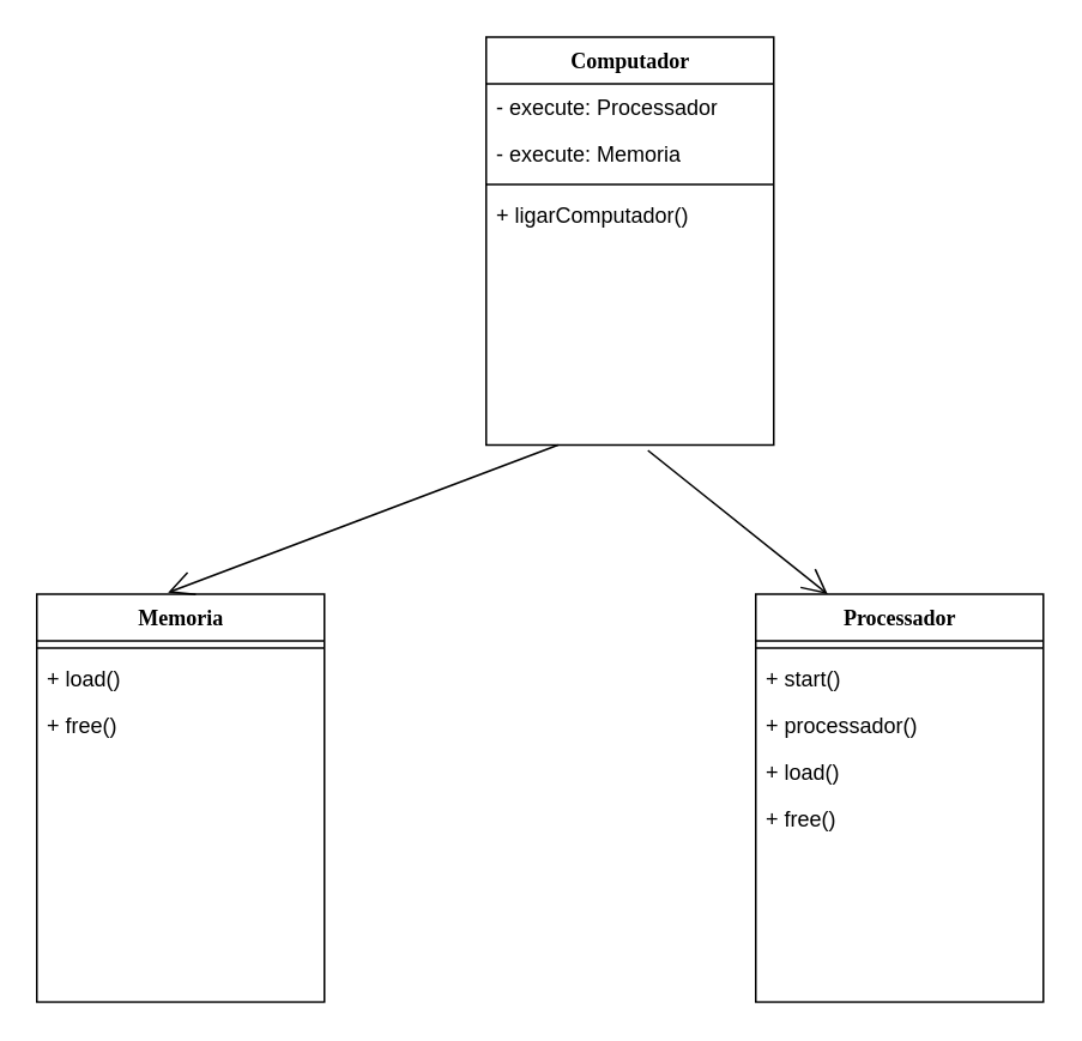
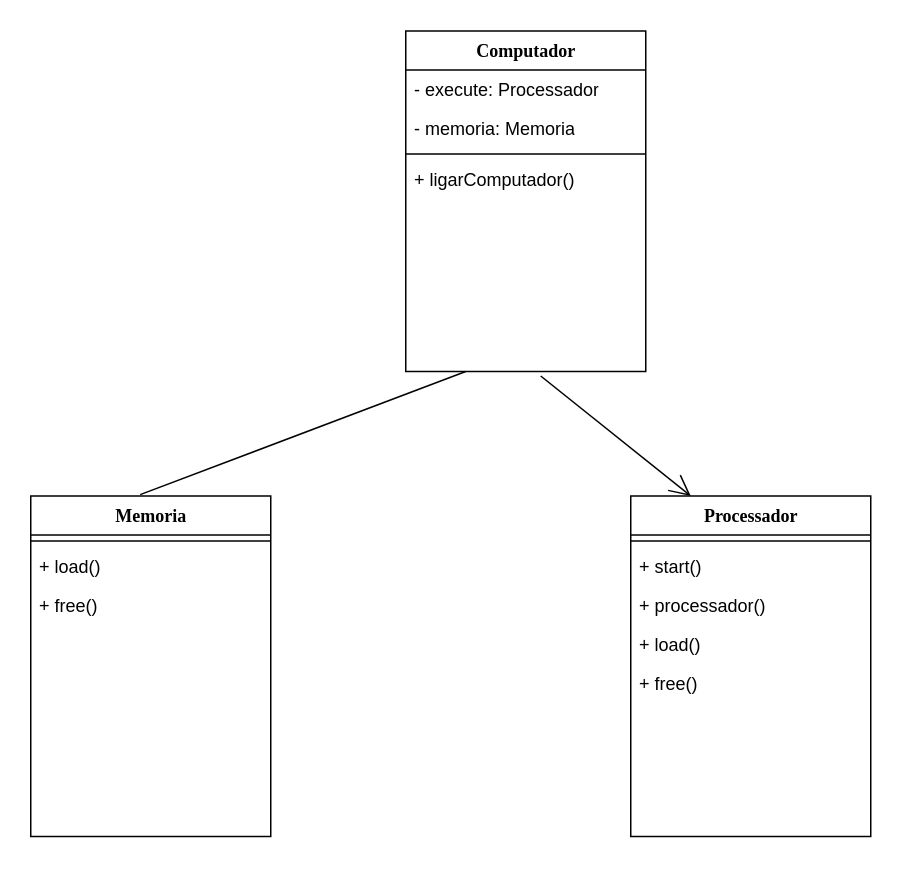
- <mxCell id="4" value="- execute: Memoria" style="text;html=1;strokeColor=none;fillColor=none;align=left;verticalAlign=top;spacingLeft=4;spacingRight=4;whiteSpace=wrap;overflow=hidden;rotatable=0;points=[[0,0.5],[1,0.5]];portConstraint=eastwest;" parent="2" vertex="1"><mxGeometry y="52" width="160" height="26" as="geometry" /></mxCell>
+ <mxCell id="4" value="- memoria: Memoria" style="text;html=1;strokeColor=none;fillColor=none;align=left;verticalAlign=top;spacingLeft=4;spacingRight=4;whiteSpace=wrap;overflow=hidden;rotatable=0;points=[[0,0.5],[1,0.5]];portConstraint=eastwest;" parent="2" vertex="1"><mxGeometry y="52" width="160" height="26" as="geometry" /></mxCell>
- <mxCell id="17" value="" style="endArrow=open;endFill=1;endSize=12;html=1;exitX=0.25;exitY=1;exitDx=0;exitDy=0;entryX=0.456;entryY=-0.004;entryDx=0;entryDy=0;entryPerimeter=0;" edge="1" parent="1" source="2" target="7"><mxGeometry width="160" relative="1" as="geometry"><mxPoint x="200" y="300" as="sourcePoint" /><mxPoint x="360" y="300" as="targetPoint" /></mxGeometry></mxCell>
+ <mxCell id="17" value="" style="endArrow=none;endFill=1;endSize=12;html=1;exitX=0.25;exitY=1;exitDx=0;exitDy=0;entryX=0.456;entryY=-0.004;entryDx=0;entryDy=0;entryPerimeter=0;" edge="1" parent="1" source="2" target="7"><mxGeometry width="160" relative="1" as="geometry"><mxPoint x="200" y="300" as="sourcePoint" /><mxPoint x="360" y="300" as="targetPoint" /></mxGeometry></mxCell>
